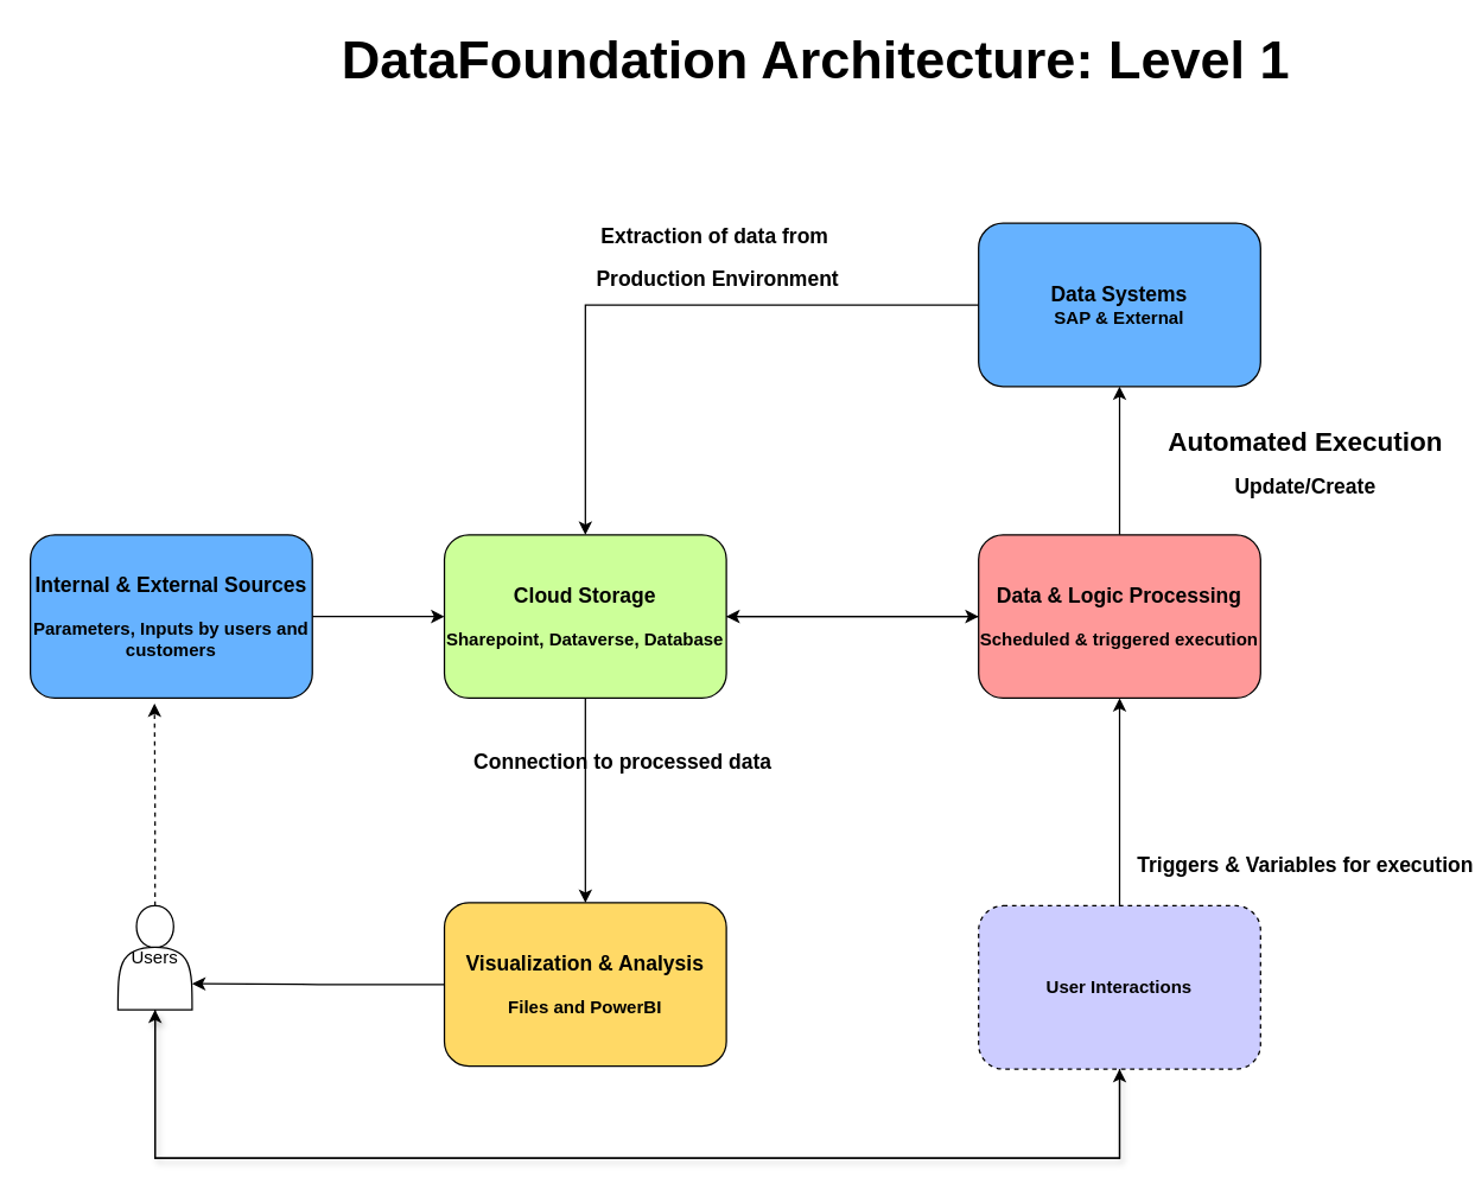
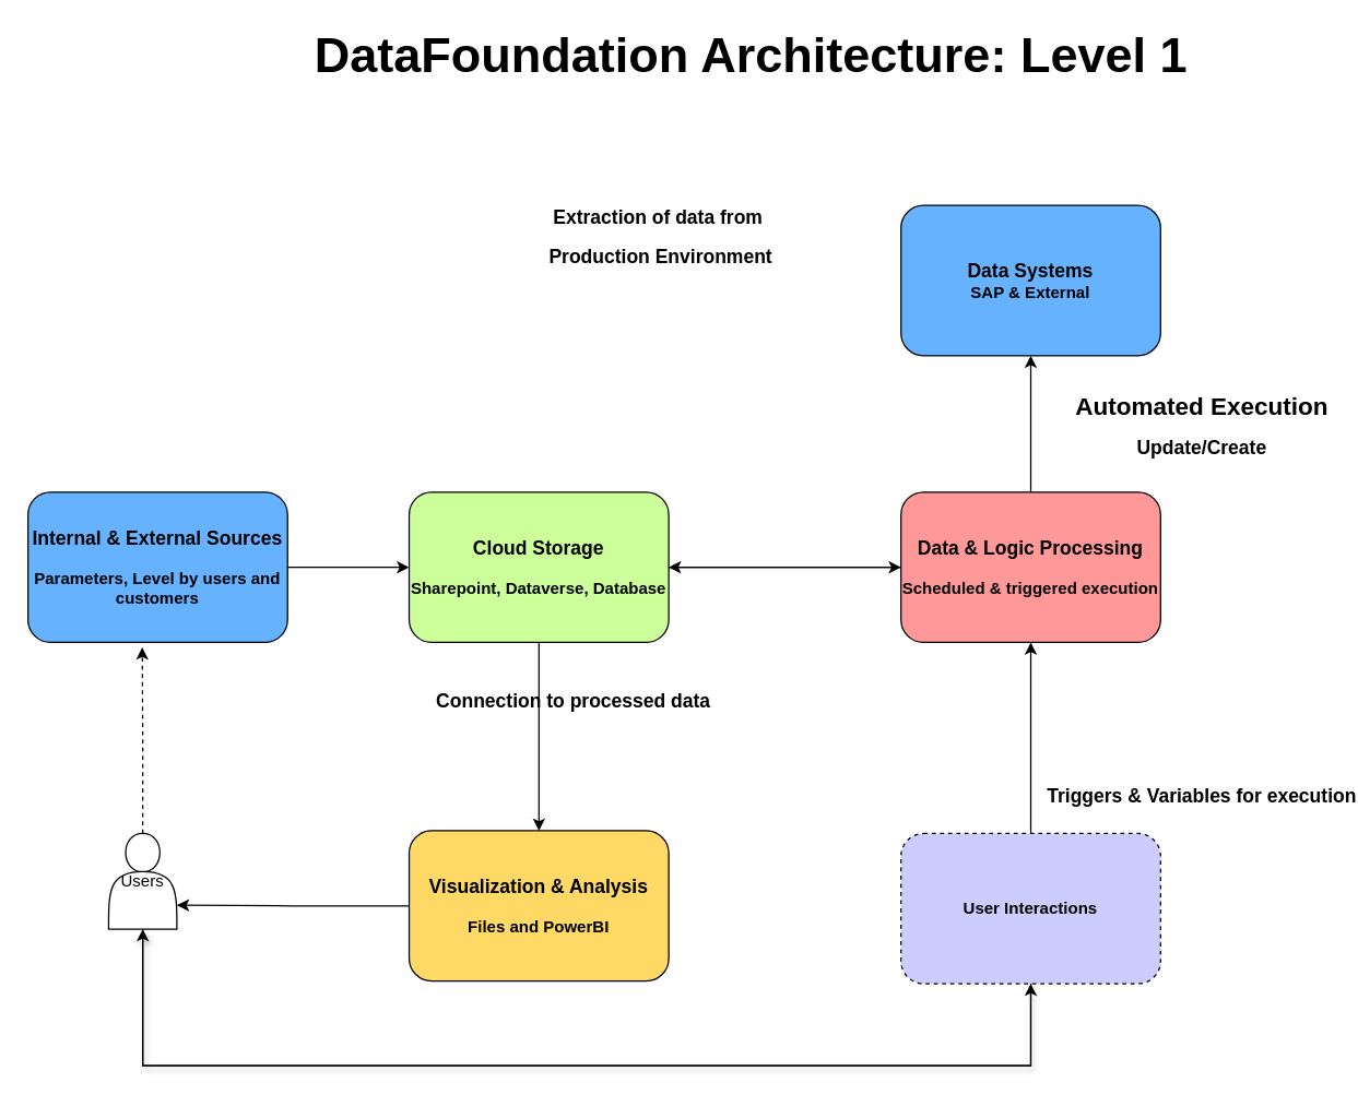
- <mxCell id="15" style="edgeStyle=orthogonalEdgeStyle;rounded=0;orthogonalLoop=1;jettySize=auto;html=1;" parent="1" source="16" target="6" edge="1"><mxGeometry relative="1" as="geometry" /></mxCell>
- <mxCell id="3" value="&lt;b&gt;&lt;font style=&quot;font-size: 14px;&quot;&gt;Internal &amp;amp; External Sources&lt;/font&gt;&lt;br&gt;&lt;br&gt;Parameters, Inputs by users and customers&lt;/b&gt;" style="rounded=1;whiteSpace=wrap;html=1;fillColor=#66B2FF;" parent="1" vertex="1"><mxGeometry x="20" y="360" width="190" height="110" as="geometry" /></mxCell>
+ <mxCell id="3" value="&lt;b&gt;&lt;font style=&quot;font-size: 14px;&quot;&gt;Internal &amp;amp; External Sources&lt;/font&gt;&lt;br&gt;&lt;br&gt;Parameters, Level by users and customers&lt;/b&gt;" style="rounded=1;whiteSpace=wrap;html=1;fillColor=#66B2FF;" parent="1" vertex="1"><mxGeometry x="20" y="360" width="190" height="110" as="geometry" /></mxCell>
